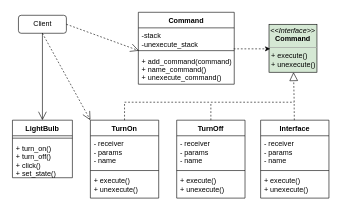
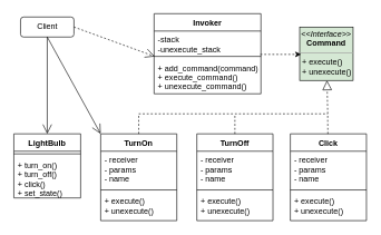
- <mxCell id="2" value="Command" style="swimlane;fontStyle=1;align=center;verticalAlign=top;childLayout=stackLayout;horizontal=1;startSize=26;horizontalStack=0;resizeParent=1;resizeParentMax=0;resizeLast=0;collapsible=1;marginBottom=0;labelBackgroundColor=none;" parent="1" vertex="1"><mxGeometry x="230" y="20" width="160" height="120" as="geometry"><mxRectangle x="300" y="90" width="100" height="26" as="alternateBounds" /></mxGeometry></mxCell>
+ <mxCell id="2" value="Invoker" style="swimlane;fontStyle=1;align=center;verticalAlign=top;childLayout=stackLayout;horizontal=1;startSize=26;horizontalStack=0;resizeParent=1;resizeParentMax=0;resizeLast=0;collapsible=1;marginBottom=0;labelBackgroundColor=none;" parent="1" vertex="1"><mxGeometry x="230" y="20" width="160" height="120" as="geometry"><mxRectangle x="300" y="90" width="100" height="26" as="alternateBounds" /></mxGeometry></mxCell>
- <mxCell id="5" value="+ add_command(command)&#10;+ name_command()&#10;+ unexecute_command()" style="text;strokeColor=none;fillColor=none;align=left;verticalAlign=top;spacingLeft=4;spacingRight=4;overflow=hidden;rotatable=0;points=[[0,0.5],[1,0.5]];portConstraint=eastwest;" parent="2" vertex="1"><mxGeometry y="68" width="160" height="52" as="geometry" /></mxCell>
+ <mxCell id="5" value="+ add_command(command)&#10;+ execute_command()&#10;+ unexecute_command()" style="text;strokeColor=none;fillColor=none;align=left;verticalAlign=top;spacingLeft=4;spacingRight=4;overflow=hidden;rotatable=0;points=[[0,0.5],[1,0.5]];portConstraint=eastwest;" parent="2" vertex="1"><mxGeometry y="68" width="160" height="52" as="geometry" /></mxCell>
- <mxCell id="18" value="" style="endArrow=open;endSize=12;dashed=1;html=1;rounded=0;exitX=0.5;exitY=1;exitDx=0;exitDy=0;entryX=0;entryY=0;entryDx=0;entryDy=0;" parent="1" source="13" target="7" edge="1"><mxGeometry x="0.617" y="48" width="160" relative="1" as="geometry"><mxPoint x="70" y="100" as="sourcePoint" /><mxPoint x="255" y="230" as="targetPoint" /><mxPoint as="offset" /></mxGeometry></mxCell>
+ <mxCell id="18" value="" style="endArrow=open;endSize=12;dashed=0;html=1;rounded=0;exitX=0.5;exitY=1;exitDx=0;exitDy=0;entryX=0;entryY=0;entryDx=0;entryDy=0;" parent="1" source="13" target="7" edge="1"><mxGeometry x="0.617" y="48" width="160" relative="1" as="geometry"><mxPoint x="70" y="100" as="sourcePoint" /><mxPoint x="255" y="230" as="targetPoint" /><mxPoint as="offset" /></mxGeometry></mxCell>
- <mxCell id="23" value="Interface" style="swimlane;fontStyle=1;align=center;verticalAlign=top;childLayout=stackLayout;horizontal=1;startSize=26;horizontalStack=0;resizeParent=1;resizeParentMax=0;resizeLast=0;collapsible=1;marginBottom=0;rounded=0;labelBackgroundColor=none;" vertex="1" parent="1"><mxGeometry x="434" y="200" width="114" height="130" as="geometry" /></mxCell>
+ <mxCell id="23" value="Click" style="swimlane;fontStyle=1;align=center;verticalAlign=top;childLayout=stackLayout;horizontal=1;startSize=26;horizontalStack=0;resizeParent=1;resizeParentMax=0;resizeLast=0;collapsible=1;marginBottom=0;rounded=0;labelBackgroundColor=none;" vertex="1" parent="1"><mxGeometry x="434" y="200" width="114" height="130" as="geometry" /></mxCell>
